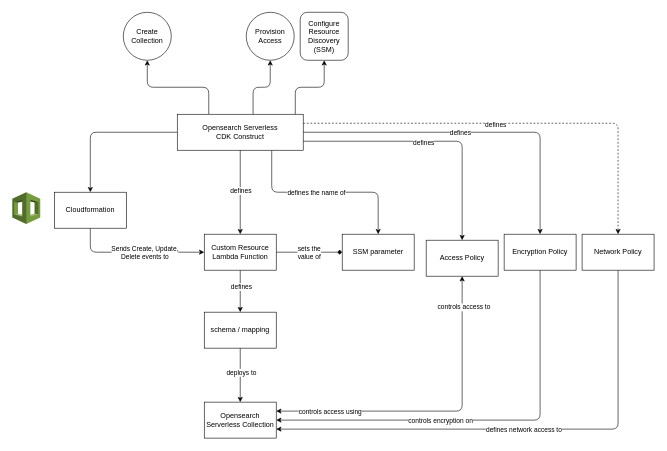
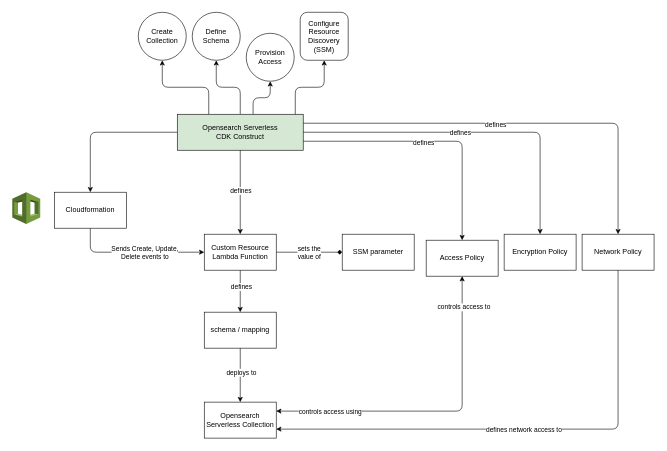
- <mxCell id="41" value="Create Collection" style="ellipse;whiteSpace=wrap;html=1;rounded=0;" vertex="1" parent="1"><mxGeometry x="205" y="20" width="80" height="80" as="geometry" /></mxCell>
+ <mxCell id="41" value="Create Collection" style="ellipse;whiteSpace=wrap;html=1;rounded=0;" vertex="1" parent="1"><mxGeometry x="230" y="20" width="80" height="80" as="geometry" /></mxCell>
+ <mxCell id="42" value="Define Schema" style="ellipse;whiteSpace=wrap;html=1;rounded=0;" vertex="1" parent="1"><mxGeometry x="320" y="20" width="80" height="80" as="geometry" /></mxCell>
- <mxCell id="43" value="Provision Access" style="ellipse;whiteSpace=wrap;html=1;rounded=0;" vertex="1" parent="1"><mxGeometry x="410" y="20" width="80" height="80" as="geometry" /></mxCell>
+ <mxCell id="43" value="Provision Access" style="ellipse;whiteSpace=wrap;html=1;rounded=0;" vertex="1" parent="1"><mxGeometry x="410" y="55" width="80" height="80" as="geometry" /></mxCell>
+ <mxCell id="12" style="edgeStyle=orthogonalEdgeStyle;html=1;exitX=0.5;exitY=0;exitDx=0;exitDy=0;startArrow=none;startFill=0;" edge="1" parent="1" source="15" target="42"><mxGeometry relative="1" as="geometry" /></mxCell>
- <mxCell id="9" style="edgeStyle=orthogonalEdgeStyle;html=1;startArrow=none;startFill=0;exitX=1;exitY=0.25;exitDx=0;exitDy=0;dashed=1;" edge="1" parent="1" source="15" target="40"><mxGeometry relative="1" as="geometry"><mxPoint x="460" y="170" as="sourcePoint" /></mxGeometry></mxCell>
+ <mxCell id="9" style="edgeStyle=orthogonalEdgeStyle;html=1;startArrow=none;startFill=0;exitX=1;exitY=0.25;exitDx=0;exitDy=0;" edge="1" parent="1" source="15" target="40"><mxGeometry relative="1" as="geometry"><mxPoint x="460" y="170" as="sourcePoint" /></mxGeometry></mxCell>
- <mxCell id="15" value="Opensearch Serverless &lt;br&gt;CDK Construct" style="rounded=0;whiteSpace=wrap;html=1;" vertex="1" parent="1"><mxGeometry x="295" y="190" width="210" height="60" as="geometry" /></mxCell>
+ <mxCell id="15" value="Opensearch Serverless &lt;br&gt;CDK Construct" style="rounded=0;whiteSpace=wrap;html=1;fillColor=#d5e8d4;" vertex="1" parent="1"><mxGeometry x="295" y="190" width="210" height="60" as="geometry" /></mxCell>
- <mxCell id="2" style="edgeStyle=orthogonalEdgeStyle;html=1;entryX=0.5;entryY=0;entryDx=0;entryDy=0;exitX=0.75;exitY=1;exitDx=0;exitDy=0;" edge="1" parent="1" source="15" target="21"><mxGeometry relative="1" as="geometry"><mxPoint x="320" y="220" as="targetPoint" /></mxGeometry></mxCell>
- <mxCell id="3" value="defines the name of" style="edgeLabel;html=1;align=center;verticalAlign=middle;resizable=0;points=[];" vertex="1" connectable="0" parent="2"><mxGeometry x="-0.368" y="-3" relative="1" as="geometry"><mxPoint x="44" y="-3" as="offset" /></mxGeometry></mxCell>
- <mxCell id="35" style="edgeStyle=orthogonalEdgeStyle;html=1;exitX=0.5;exitY=1;exitDx=0;exitDy=0;entryX=1;entryY=0.5;entryDx=0;entryDy=0;startArrow=none;startFill=0;" edge="1" parent="1" source="37" target="22"><mxGeometry relative="1" as="geometry" /></mxCell>
- <mxCell id="36" value="controls encryption on" style="edgeLabel;html=1;align=center;verticalAlign=middle;resizable=0;points=[];" vertex="1" connectable="0" parent="35"><mxGeometry x="0.209" relative="1" as="geometry"><mxPoint as="offset" /></mxGeometry></mxCell>
